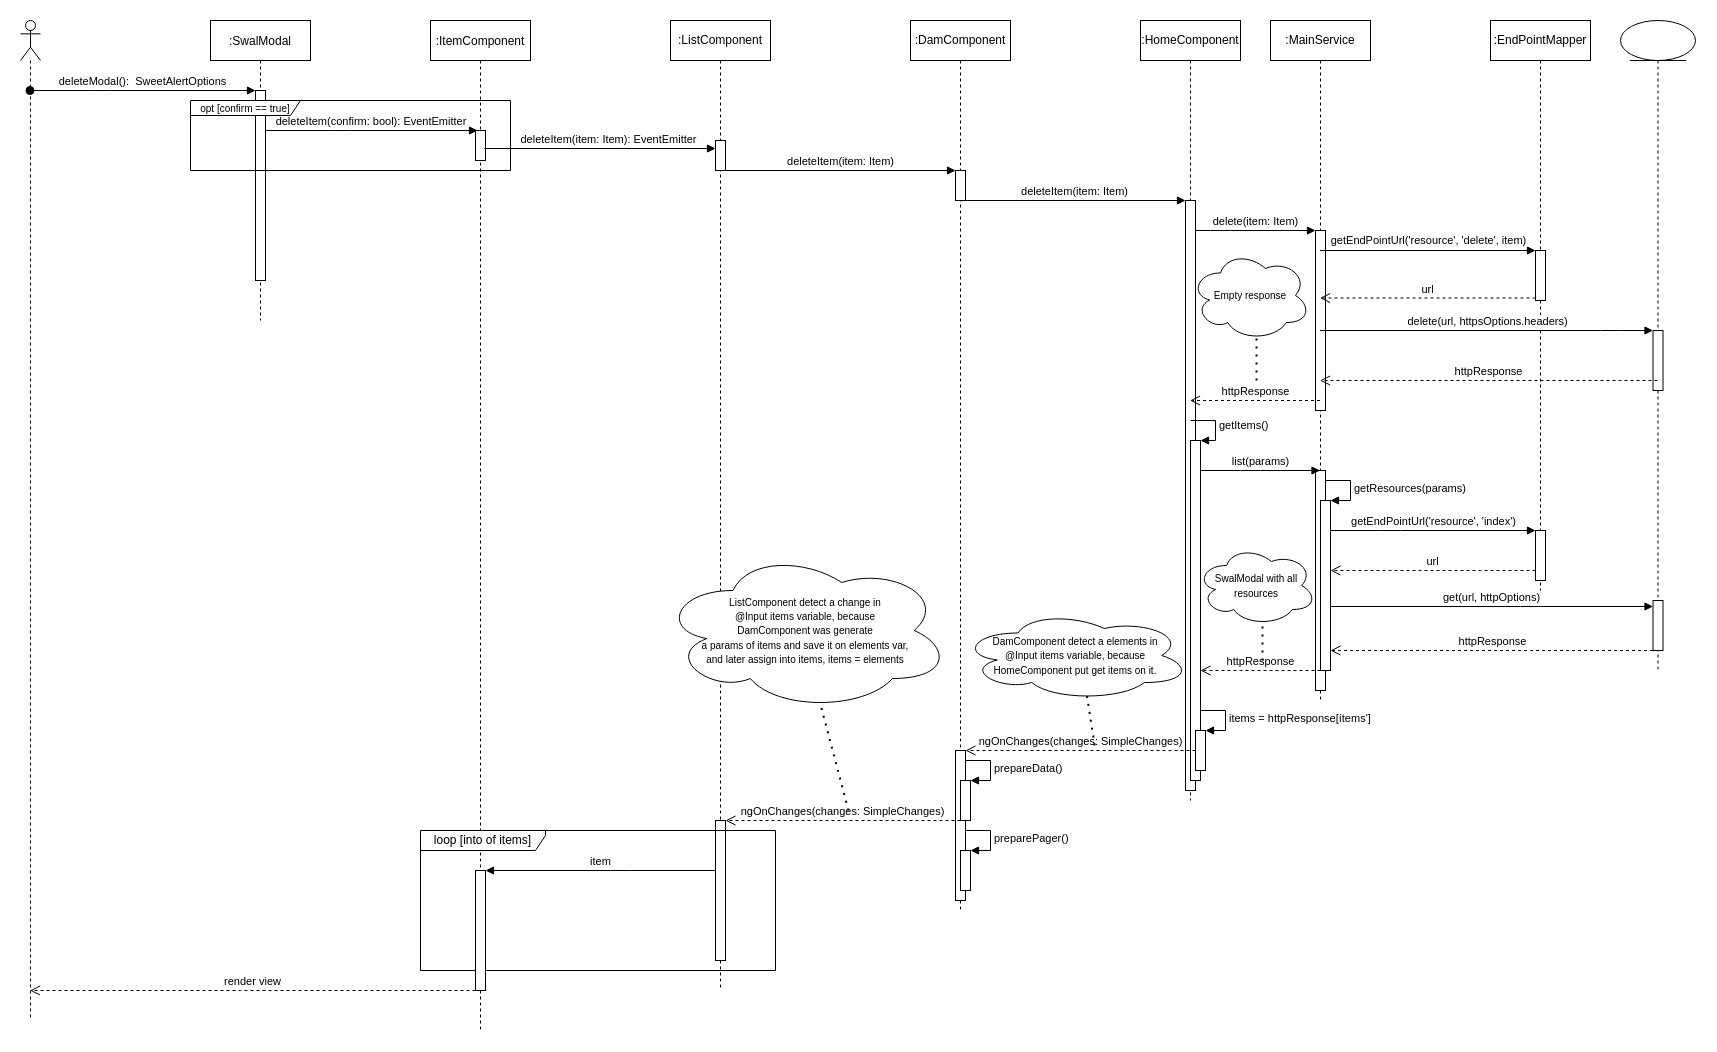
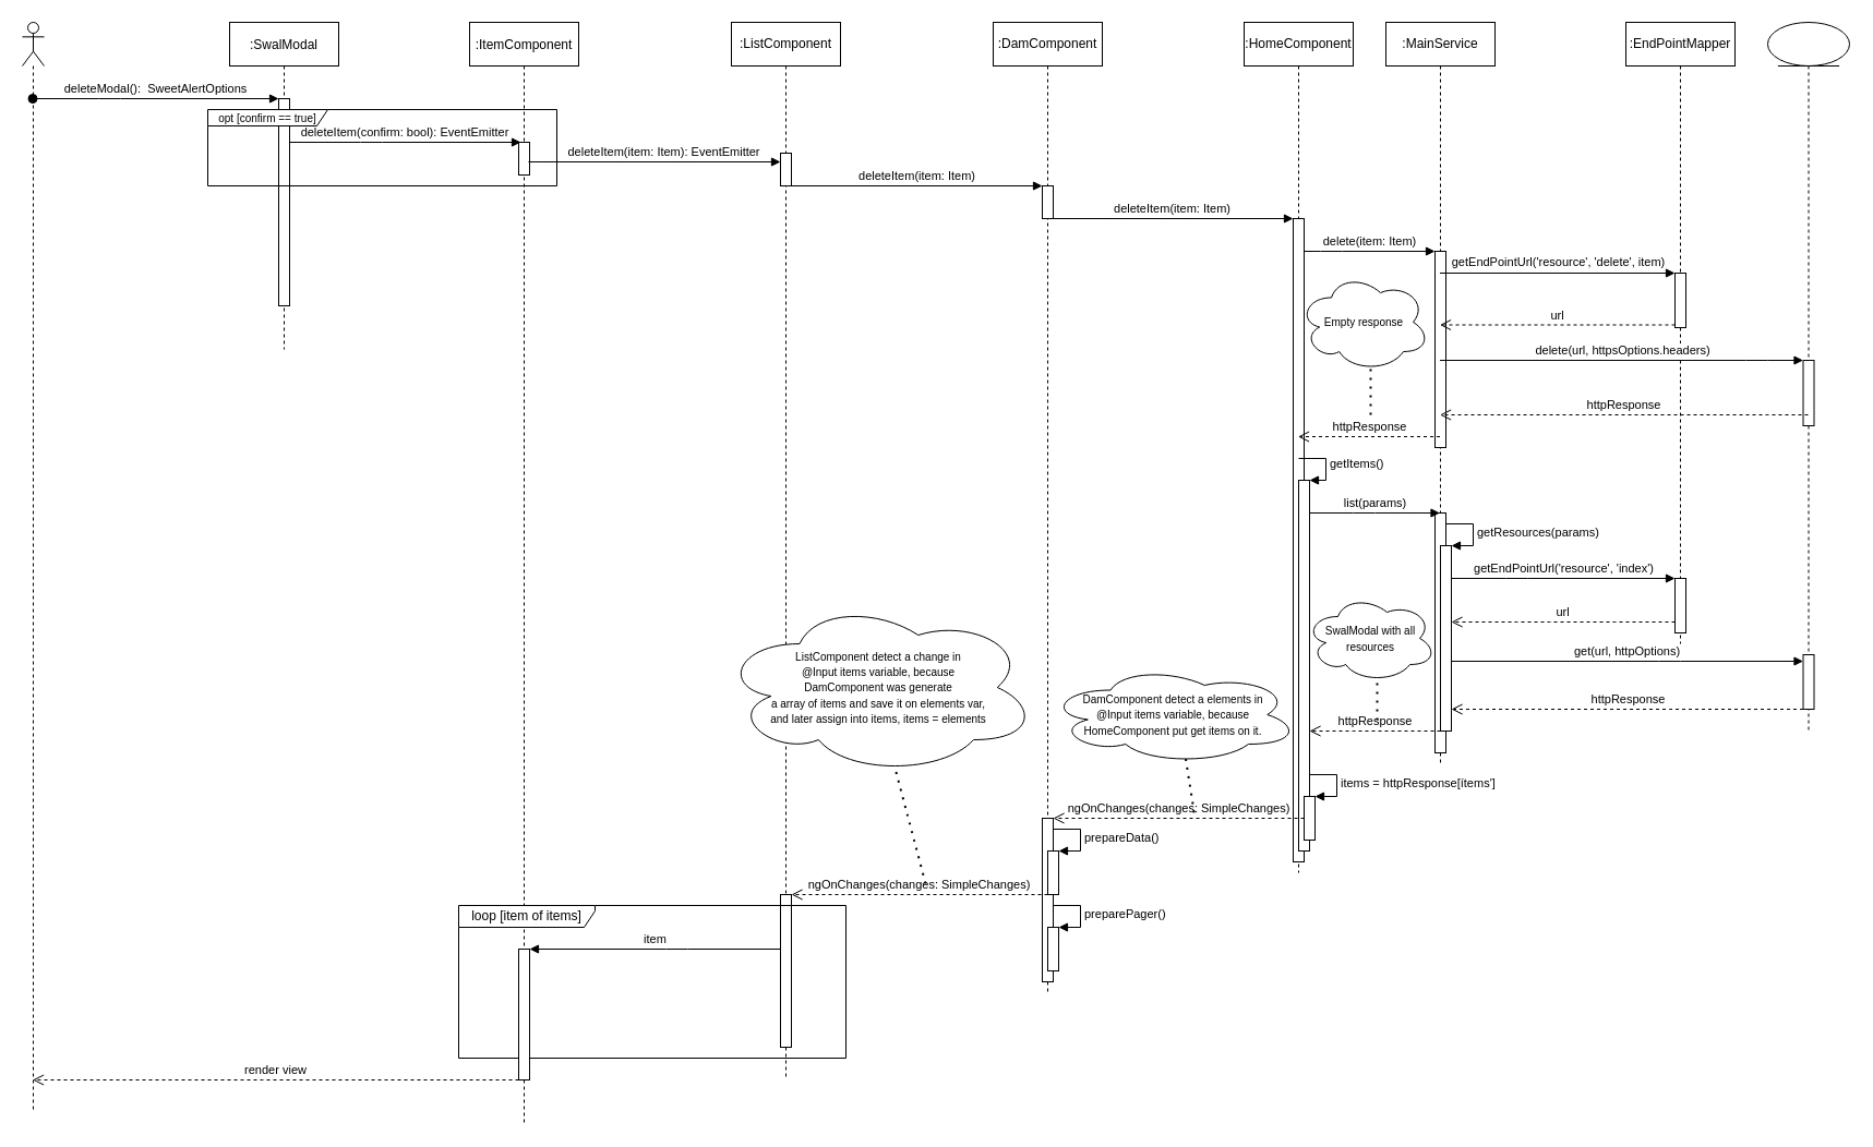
- <mxCell id="60" value="&lt;font style=&quot;font-size: 10px&quot;&gt;ListComponent detect a change in&lt;br&gt;@Input items variable, because&lt;br&gt;DamComponent was generate&lt;br&gt;a params of items and save it on elements var,&lt;br&gt;and later assign into items, items = elements&lt;br&gt;&lt;/font&gt;" style="ellipse;shape=cloud;whiteSpace=wrap;html=1;" vertex="1" parent="1"><mxGeometry x="660" y="550" width="290" height="160" as="geometry" /></mxCell>
+ <mxCell id="60" value="&lt;font style=&quot;font-size: 10px&quot;&gt;ListComponent detect a change in&lt;br&gt;@Input items variable, because&lt;br&gt;DamComponent was generate&lt;br&gt;a array of items and save it on elements var,&lt;br&gt;and later assign into items, items = elements&lt;br&gt;&lt;/font&gt;" style="ellipse;shape=cloud;whiteSpace=wrap;html=1;" vertex="1" parent="1"><mxGeometry x="660" y="550" width="290" height="160" as="geometry" /></mxCell>
- <mxCell id="62" value="loop [into of items]" style="shape=umlFrame;whiteSpace=wrap;html=1;width=125;height=20;" vertex="1" parent="1"><mxGeometry x="420" y="830" width="355" height="140" as="geometry" /></mxCell>
+ <mxCell id="62" value="loop [item of items]" style="shape=umlFrame;whiteSpace=wrap;html=1;width=125;height=20;" vertex="1" parent="1"><mxGeometry x="420" y="830" width="355" height="140" as="geometry" /></mxCell>
